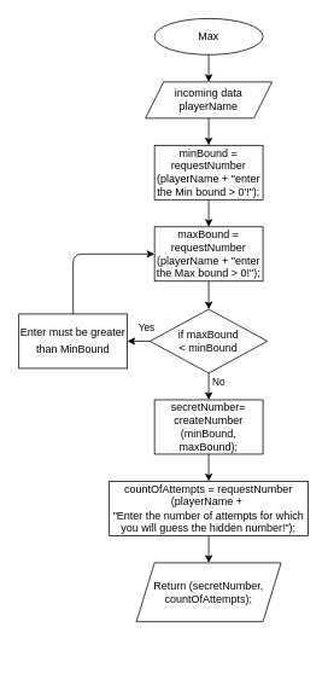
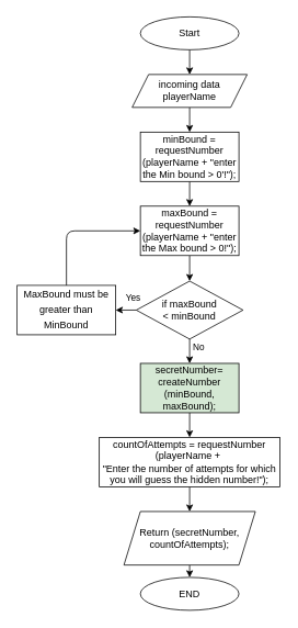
- <mxCell id="16" value="Max" style="ellipse;whiteSpace=wrap;html=1;" vertex="1" parent="1"><mxGeometry x="170" y="20" width="120" height="40" as="geometry" /></mxCell>
+ <mxCell id="16" value="Start" style="ellipse;whiteSpace=wrap;html=1;" vertex="1" parent="1"><mxGeometry x="170" y="20" width="120" height="40" as="geometry" /></mxCell>
- <mxCell id="23" value="&lt;div style=&quot;background-color: rgb(255 , 255 , 255) ; line-height: 19px&quot;&gt;&lt;span class=&quot;VIiyi&quot; lang=&quot;en&quot;&gt;Enter must be greater than MinBound&lt;/span&gt;&lt;br&gt;&lt;/div&gt;" style="whiteSpace=wrap;html=1;" vertex="1" parent="1"><mxGeometry x="20" y="346.25" width="120" height="60" as="geometry" /></mxCell>
+ <mxCell id="23" value="&lt;div style=&quot;background-color: rgb(255 , 255 , 255) ; line-height: 19px&quot;&gt;&lt;span class=&quot;VIiyi&quot; lang=&quot;en&quot;&gt;MaxBound must be greater than MinBound&lt;/span&gt;&lt;br&gt;&lt;/div&gt;" style="whiteSpace=wrap;html=1;" vertex="1" parent="1"><mxGeometry x="20" y="346.25" width="120" height="60" as="geometry" /></mxCell>
- <mxCell id="10" value="&lt;span&gt;secretNumber=&lt;br&gt;createNumber (minBound, maxBound)&lt;/span&gt;&lt;span class=&quot;VIiyi&quot; lang=&quot;en&quot;&gt;;&lt;/span&gt;" style="whiteSpace=wrap;html=1;" vertex="1" parent="1"><mxGeometry x="170" y="441" width="120" height="60" as="geometry" /></mxCell>
+ <mxCell id="10" value="&lt;span&gt;secretNumber=&lt;br&gt;createNumber (minBound, maxBound)&lt;/span&gt;&lt;span class=&quot;VIiyi&quot; lang=&quot;en&quot;&gt;;&lt;/span&gt;" style="whiteSpace=wrap;html=1;fillColor=#d5e8d4;" vertex="1" parent="1"><mxGeometry x="170" y="441" width="120" height="60" as="geometry" /></mxCell>
+ <mxCell id="13" value="" style="edgeStyle=none;html=1;" edge="1" parent="1" source="14" target="15"><mxGeometry relative="1" as="geometry" /></mxCell>
+ <mxCell id="15" value="END" style="ellipse;whiteSpace=wrap;html=1;" vertex="1" parent="1"><mxGeometry x="170" y="701" width="120" height="40" as="geometry" /></mxCell>
